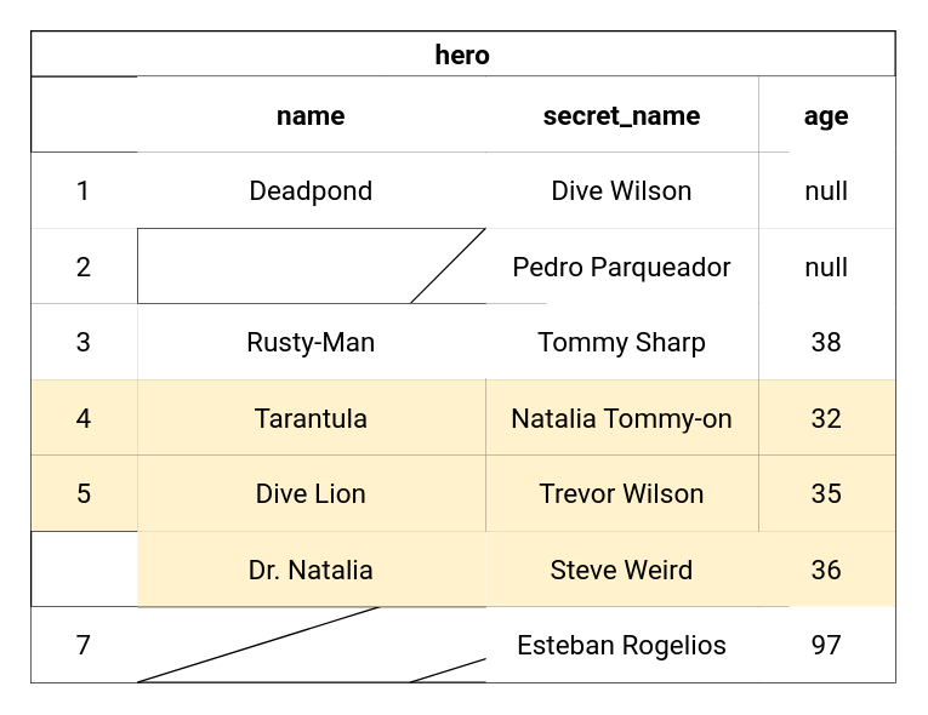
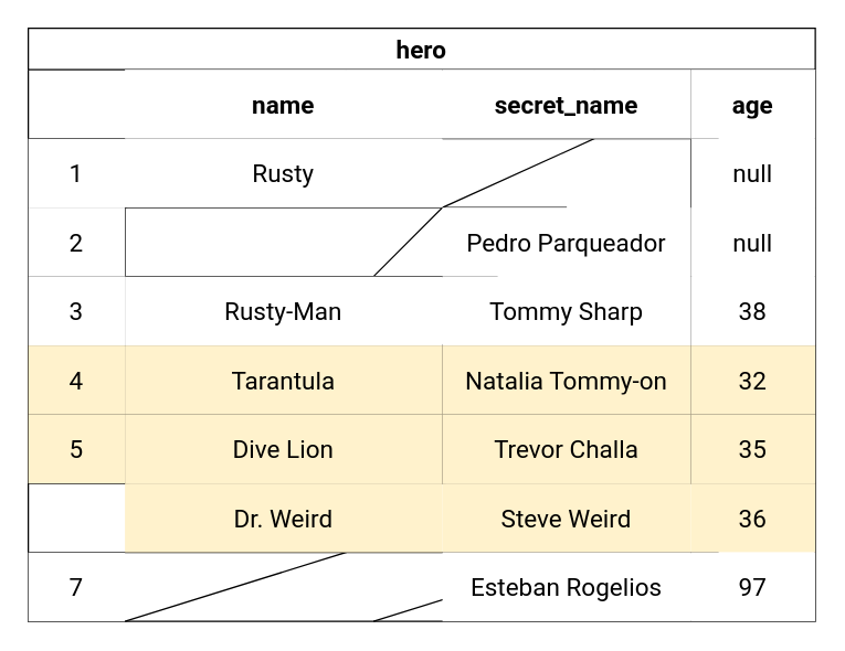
- <mxCell id="9" value="&lt;span style=&quot;font-family: &amp;#34;roboto&amp;#34; ; font-size: 18px&quot;&gt;Deadpond&lt;/span&gt;" style="shape=partialRectangle;html=1;whiteSpace=wrap;connectable=0;top=0;left=0;bottom=0;right=0;overflow=hidden;" parent="7" vertex="1"><mxGeometry x="70" width="230" height="50" as="geometry" /></mxCell>
+ <mxCell id="9" value="&lt;span style=&quot;font-family: &amp;#34;roboto&amp;#34; ; font-size: 18px&quot;&gt;Rusty&lt;/span&gt;" style="shape=partialRectangle;html=1;whiteSpace=wrap;connectable=0;top=0;left=0;bottom=0;right=0;overflow=hidden;" parent="7" vertex="1"><mxGeometry x="70" width="230" height="50" as="geometry" /></mxCell>
- <mxCell id="10" value="&lt;span style=&quot;font-family: &amp;#34;roboto&amp;#34; ; font-size: 18px&quot;&gt;Dive Wilson&lt;/span&gt;" style="shape=partialRectangle;html=1;whiteSpace=wrap;connectable=0;top=0;left=0;bottom=0;right=0;overflow=hidden;" parent="7" vertex="1"><mxGeometry x="300" width="180" height="50" as="geometry" /></mxCell>
- <mxCell id="29" value="&lt;font face=&quot;roboto&quot;&gt;&lt;span style=&quot;font-size: 18px&quot;&gt;Trevor Wilson&lt;/span&gt;&lt;/font&gt;" style="shape=partialRectangle;html=1;whiteSpace=wrap;connectable=0;fillColor=#fff2cc;top=0;left=0;bottom=0;right=0;overflow=hidden;strokeColor=#d6b656;" parent="26" vertex="1"><mxGeometry x="300" width="180" height="50" as="geometry" /></mxCell>
+ <mxCell id="29" value="&lt;font face=&quot;roboto&quot;&gt;&lt;span style=&quot;font-size: 18px&quot;&gt;Trevor Challa&lt;/span&gt;&lt;/font&gt;" style="shape=partialRectangle;html=1;whiteSpace=wrap;connectable=0;fillColor=#fff2cc;top=0;left=0;bottom=0;right=0;overflow=hidden;strokeColor=#d6b656;" parent="26" vertex="1"><mxGeometry x="300" width="180" height="50" as="geometry" /></mxCell>
- <mxCell id="32" value="&lt;font face=&quot;roboto&quot;&gt;&lt;span style=&quot;font-size: 18px&quot;&gt;Dr. Natalia&lt;/span&gt;&lt;/font&gt;" style="shape=partialRectangle;html=1;whiteSpace=wrap;connectable=0;fillColor=#fff2cc;top=0;left=0;bottom=0;right=0;overflow=hidden;strokeColor=#d6b656;" parent="31" vertex="1"><mxGeometry x="70" width="230" height="50" as="geometry" /></mxCell>
+ <mxCell id="32" value="&lt;font face=&quot;roboto&quot;&gt;&lt;span style=&quot;font-size: 18px&quot;&gt;Dr. Weird&lt;/span&gt;&lt;/font&gt;" style="shape=partialRectangle;html=1;whiteSpace=wrap;connectable=0;fillColor=#fff2cc;top=0;left=0;bottom=0;right=0;overflow=hidden;strokeColor=#d6b656;" parent="31" vertex="1"><mxGeometry x="70" width="230" height="50" as="geometry" /></mxCell>
